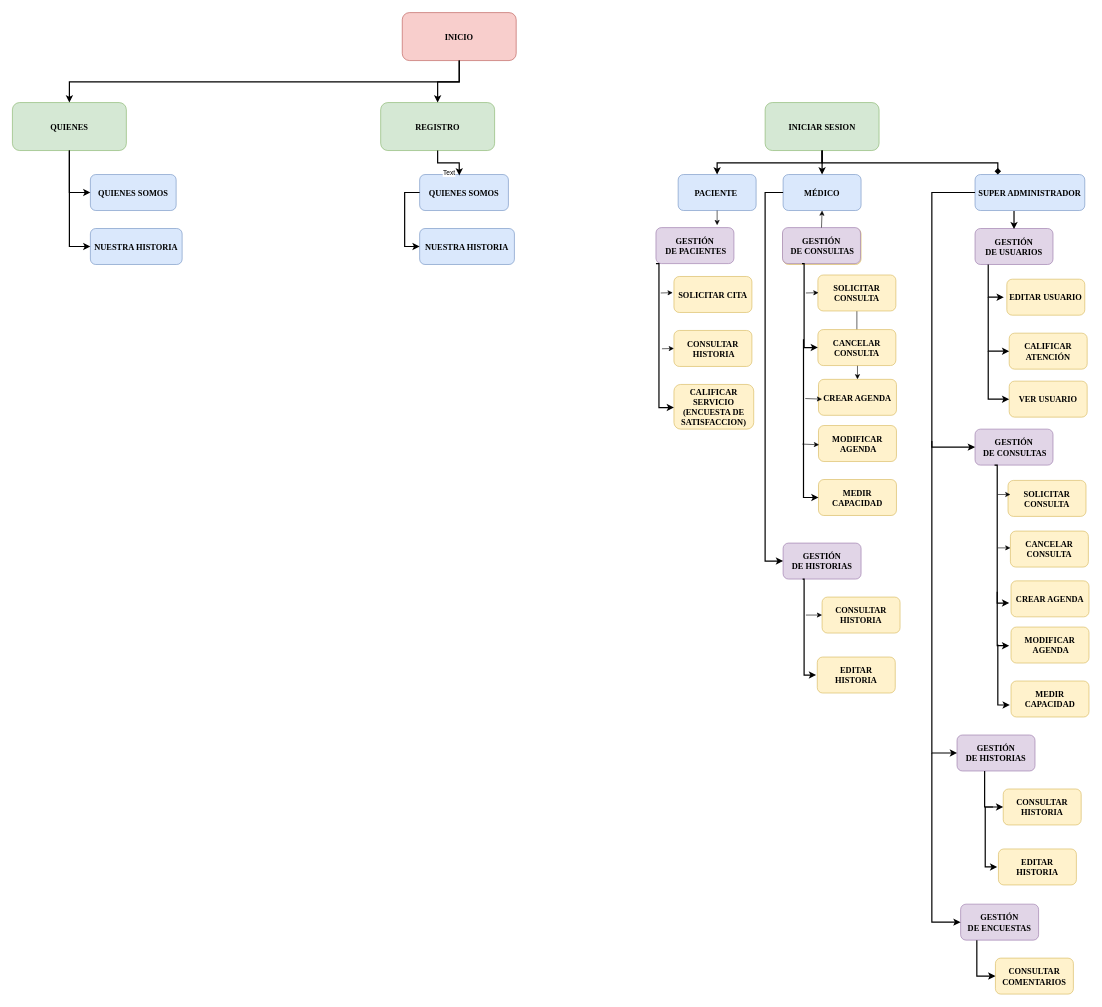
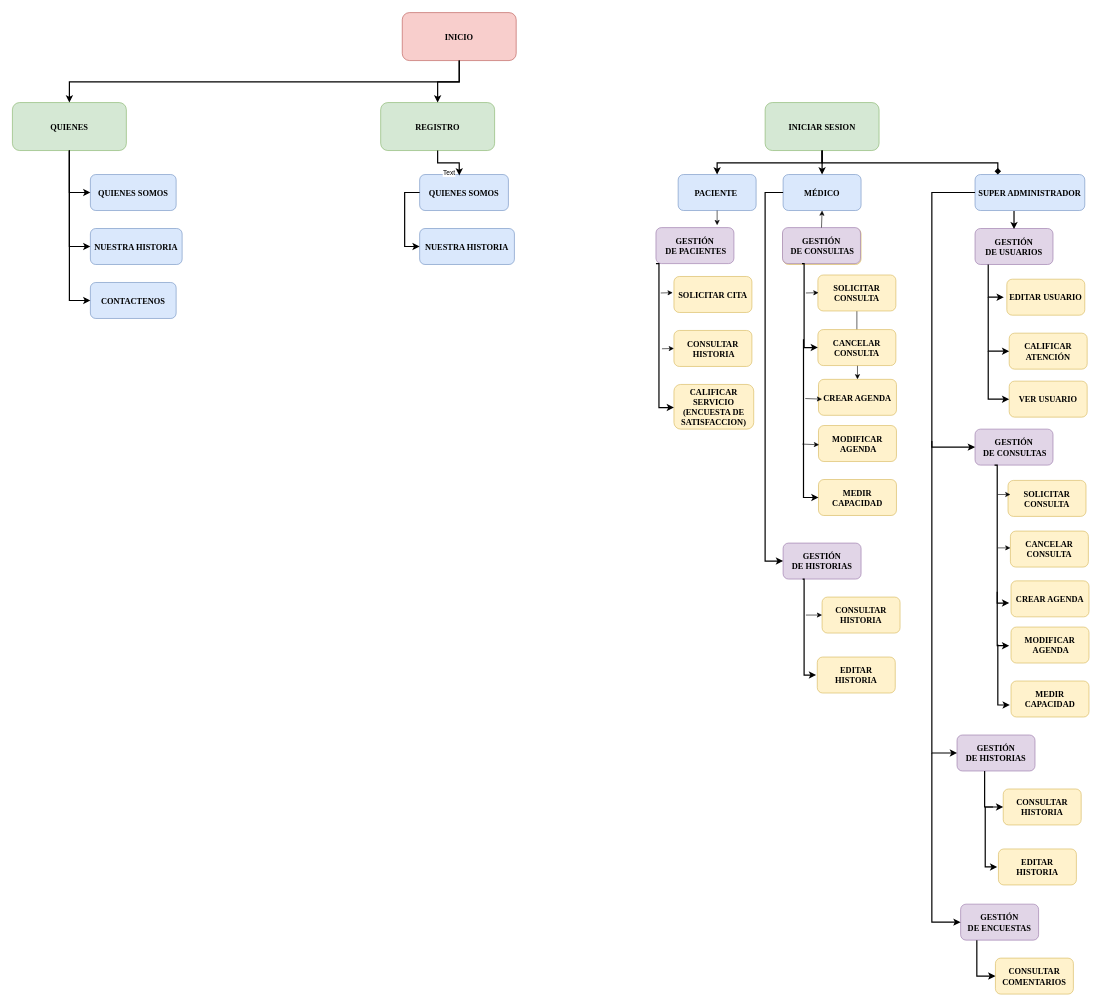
+ <mxCell id="25" value="" style="edgeStyle=elbowEdgeStyle;elbow=horizontal;strokeWidth=2;rounded=0" parent="1" source="5" target="8" edge="1"><mxGeometry x="-23" y="135.5" width="100" height="100" as="geometry"><mxPoint x="-110" y="70.5" as="sourcePoint" /><mxPoint x="-10" y="-29.5" as="targetPoint" /><Array as="points"><mxPoint x="115" y="360.5" /></Array></mxGeometry></mxCell>
+ <mxCell id="8" value="CONTACTENOS" style="rounded=1;fillColor=#dae8fc;strokeColor=#6c8ebf;fontStyle=1;fontFamily=Tahoma;fontSize=14" parent="1" vertex="1"><mxGeometry x="150" y="470.5" width="143" height="60" as="geometry" /></mxCell>
